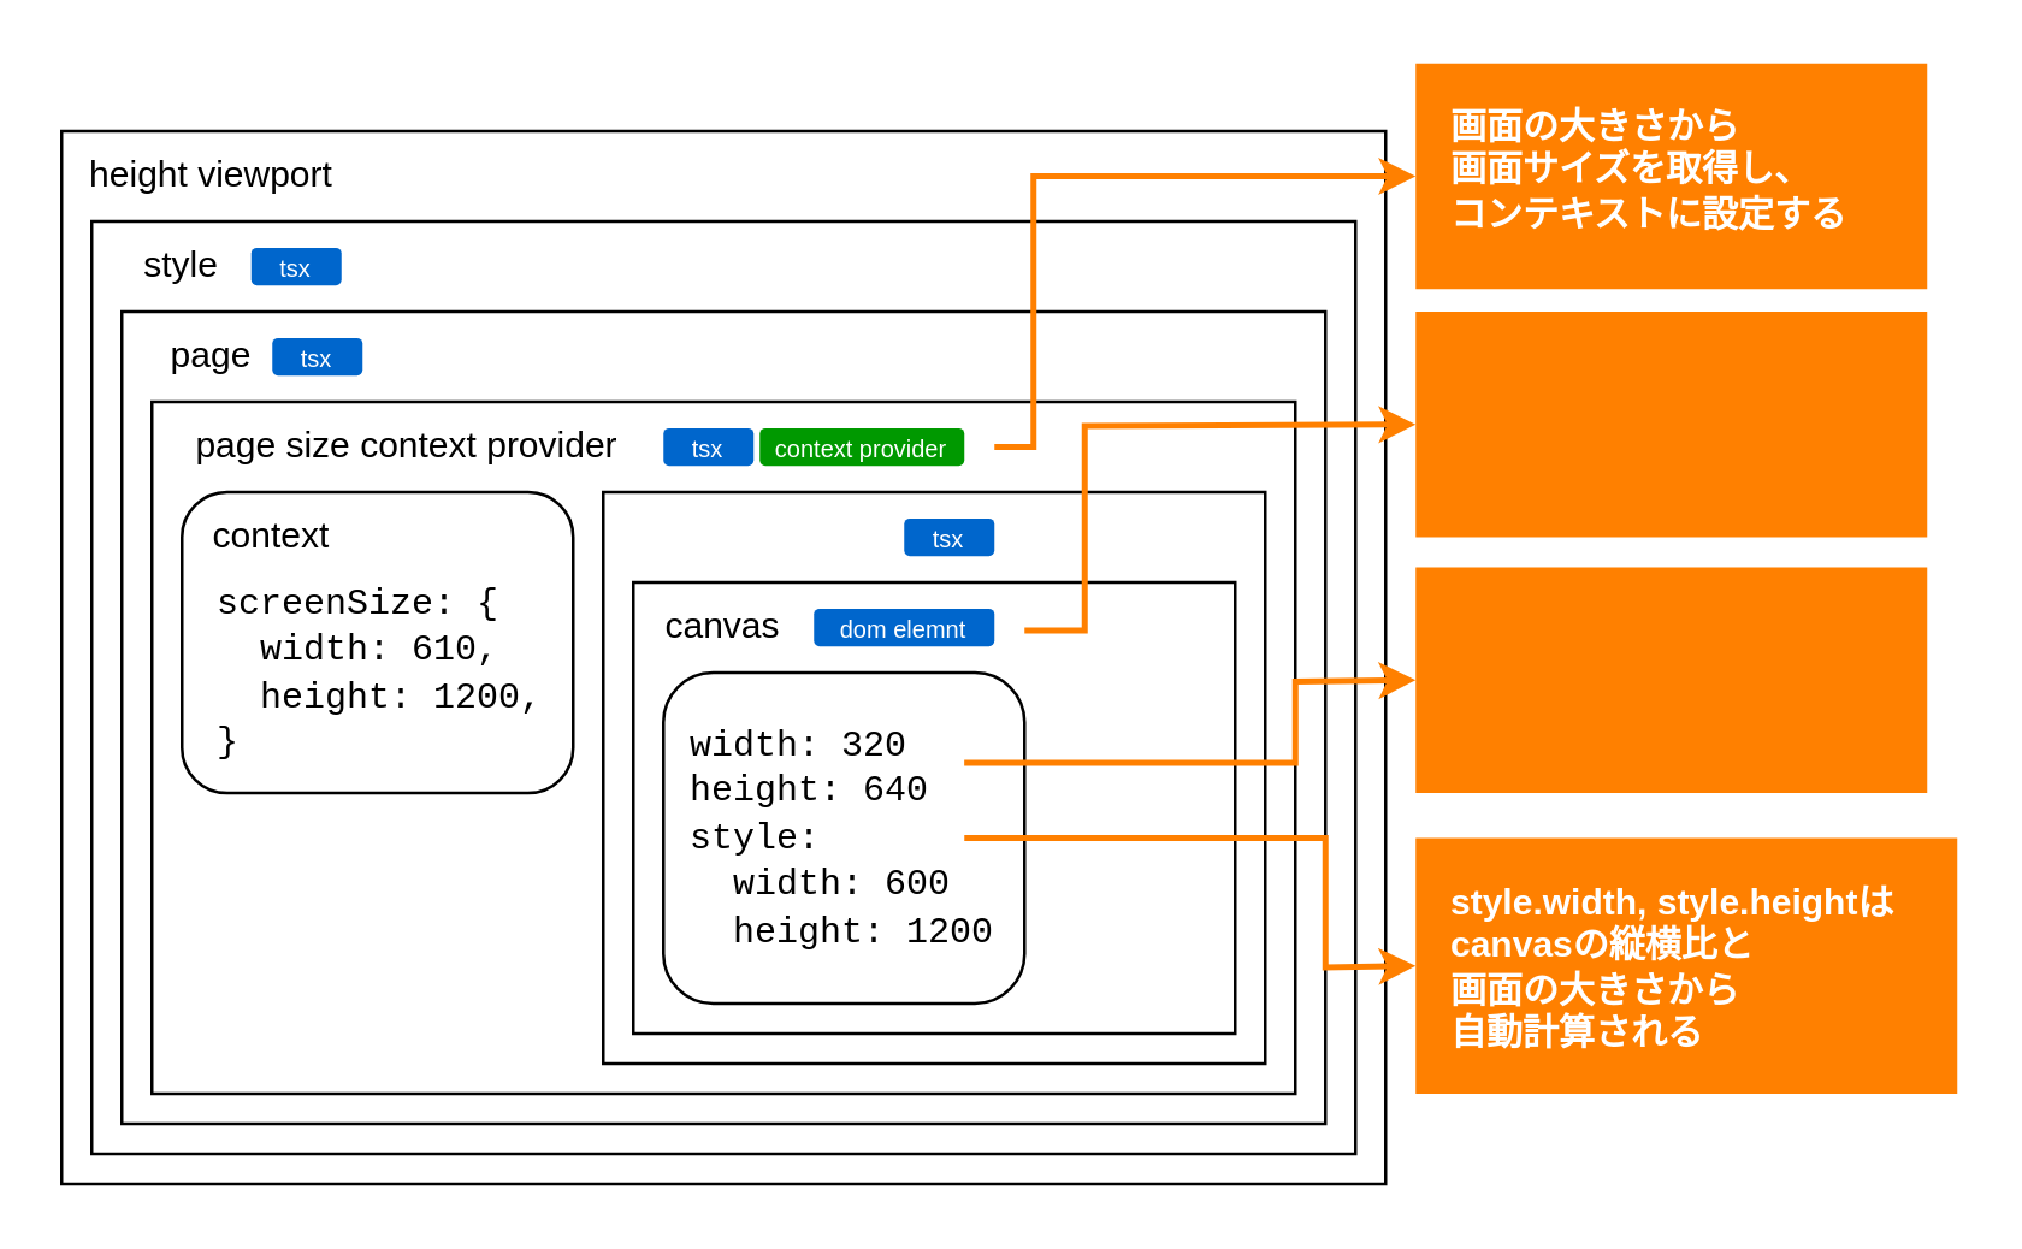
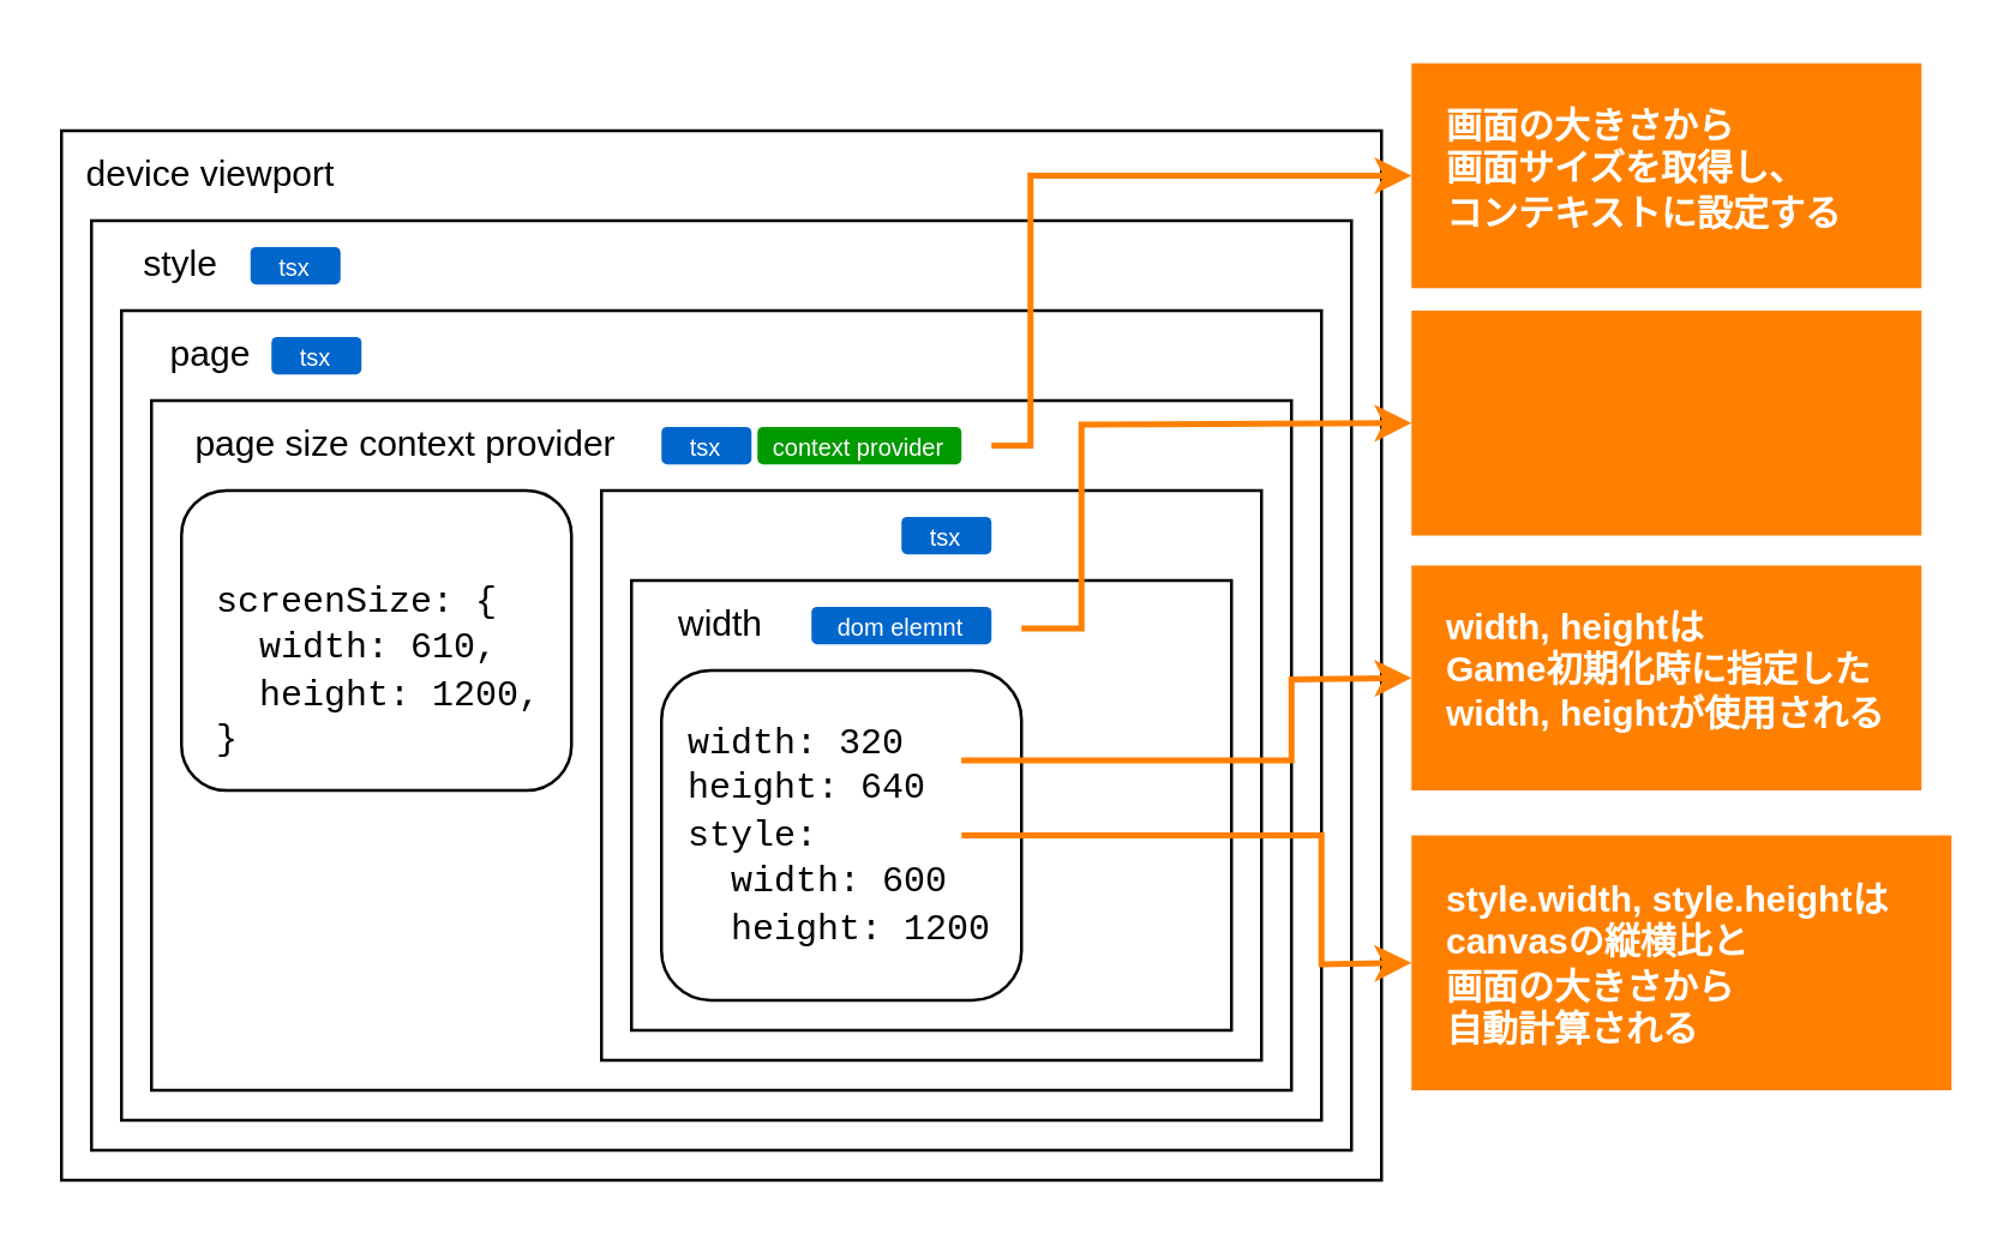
- <mxCell id="3" value="height viewport" style="text;html=1;align=center;verticalAlign=middle;whiteSpace=wrap;rounded=0;" vertex="1" parent="1"><mxGeometry x="20" y="43" width="100" height="30" as="geometry" /></mxCell>
+ <mxCell id="3" value="device viewport" style="text;html=1;align=center;verticalAlign=middle;whiteSpace=wrap;rounded=0;" vertex="1" parent="1"><mxGeometry x="20" y="43" width="100" height="30" as="geometry" /></mxCell>
- <mxCell id="11" value="context" style="text;html=1;align=center;verticalAlign=middle;whiteSpace=wrap;rounded=0;" vertex="1" parent="1"><mxGeometry x="60" y="163" width="60" height="30" as="geometry" /></mxCell>
- <mxCell id="15" value="canvas" style="text;html=1;align=center;verticalAlign=middle;whiteSpace=wrap;rounded=0;" vertex="1" parent="1"><mxGeometry x="210" y="193" width="60" height="30" as="geometry" /></mxCell>
+ <mxCell id="15" value="width" style="text;html=1;align=center;verticalAlign=middle;whiteSpace=wrap;rounded=0;" vertex="1" parent="1"><mxGeometry x="210" y="193" width="60" height="30" as="geometry" /></mxCell>
+ <mxCell id="18" value="&lt;font color=&quot;#ffffff&quot;&gt;&lt;b&gt;width, heightは&lt;/b&gt;&lt;/font&gt;&lt;div&gt;&lt;font color=&quot;#ffffff&quot;&gt;&lt;b&gt;Game初期化時に指定した&lt;/b&gt;&lt;/font&gt;&lt;div&gt;&lt;font color=&quot;#ffffff&quot;&gt;&lt;b&gt;width, heightが使用される&lt;/b&gt;&lt;/font&gt;&lt;/div&gt;&lt;/div&gt;" style="text;html=1;align=left;verticalAlign=middle;whiteSpace=wrap;rounded=0;" vertex="1" parent="1"><mxGeometry x="480" y="198" width="150" height="50" as="geometry" /></mxCell>
